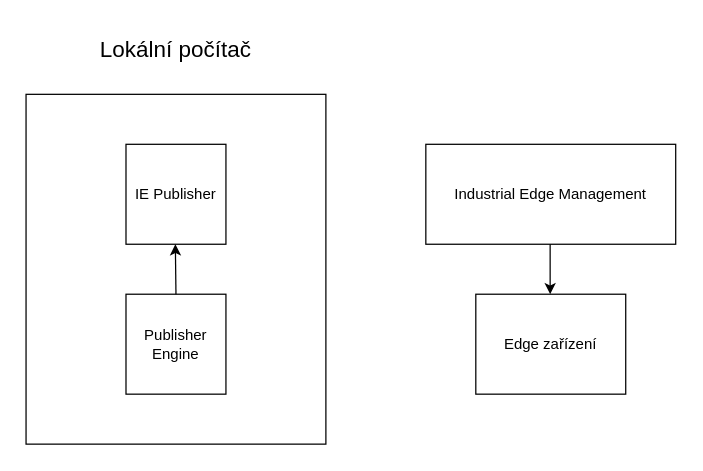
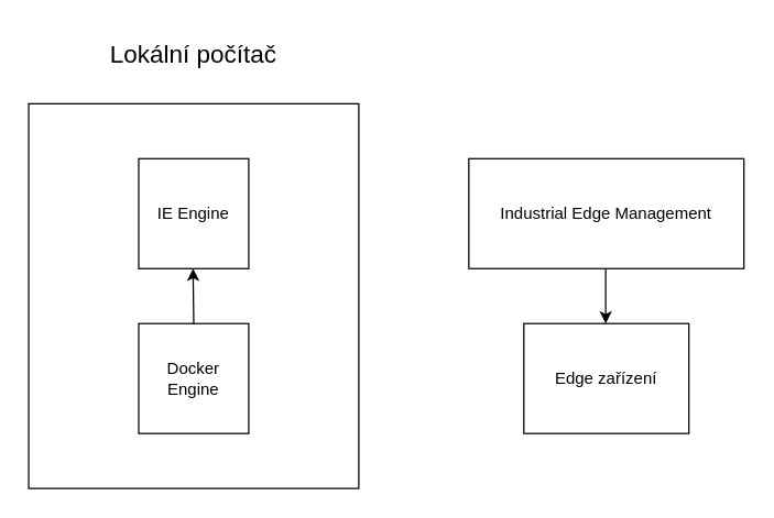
- <mxCell id="4" value="IE Publisher" style="rounded=0;whiteSpace=wrap;html=1;" vertex="1" parent="1"><mxGeometry x="100" y="115" width="80" height="80" as="geometry" /></mxCell>
+ <mxCell id="4" value="IE Engine" style="rounded=0;whiteSpace=wrap;html=1;" vertex="1" parent="1"><mxGeometry x="100" y="115" width="80" height="80" as="geometry" /></mxCell>
- <mxCell id="3" value="Publisher Engine" style="rounded=0;whiteSpace=wrap;html=1;" vertex="1" parent="1"><mxGeometry x="100" y="235" width="80" height="80" as="geometry" /></mxCell>
+ <mxCell id="3" value="Docker Engine" style="rounded=0;whiteSpace=wrap;html=1;" vertex="1" parent="1"><mxGeometry x="100" y="235" width="80" height="80" as="geometry" /></mxCell>
